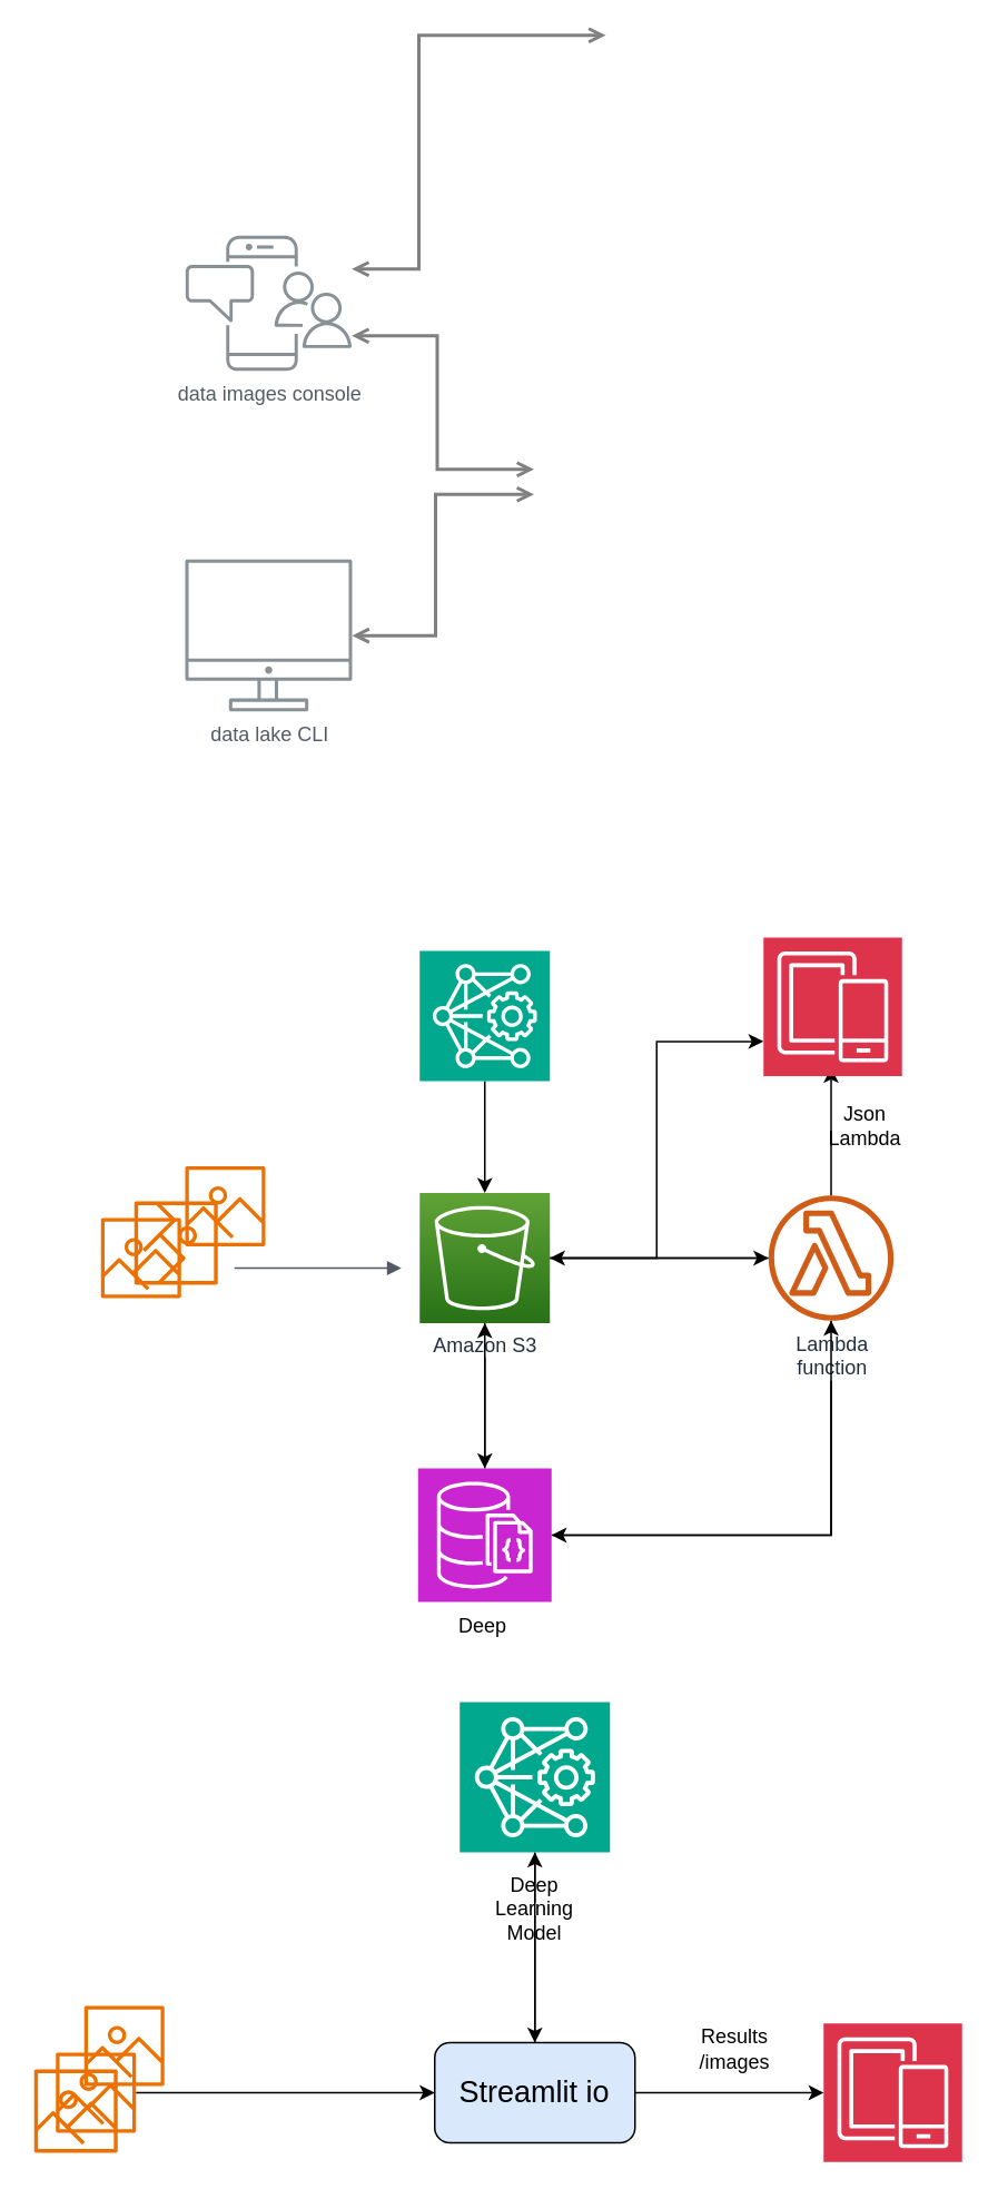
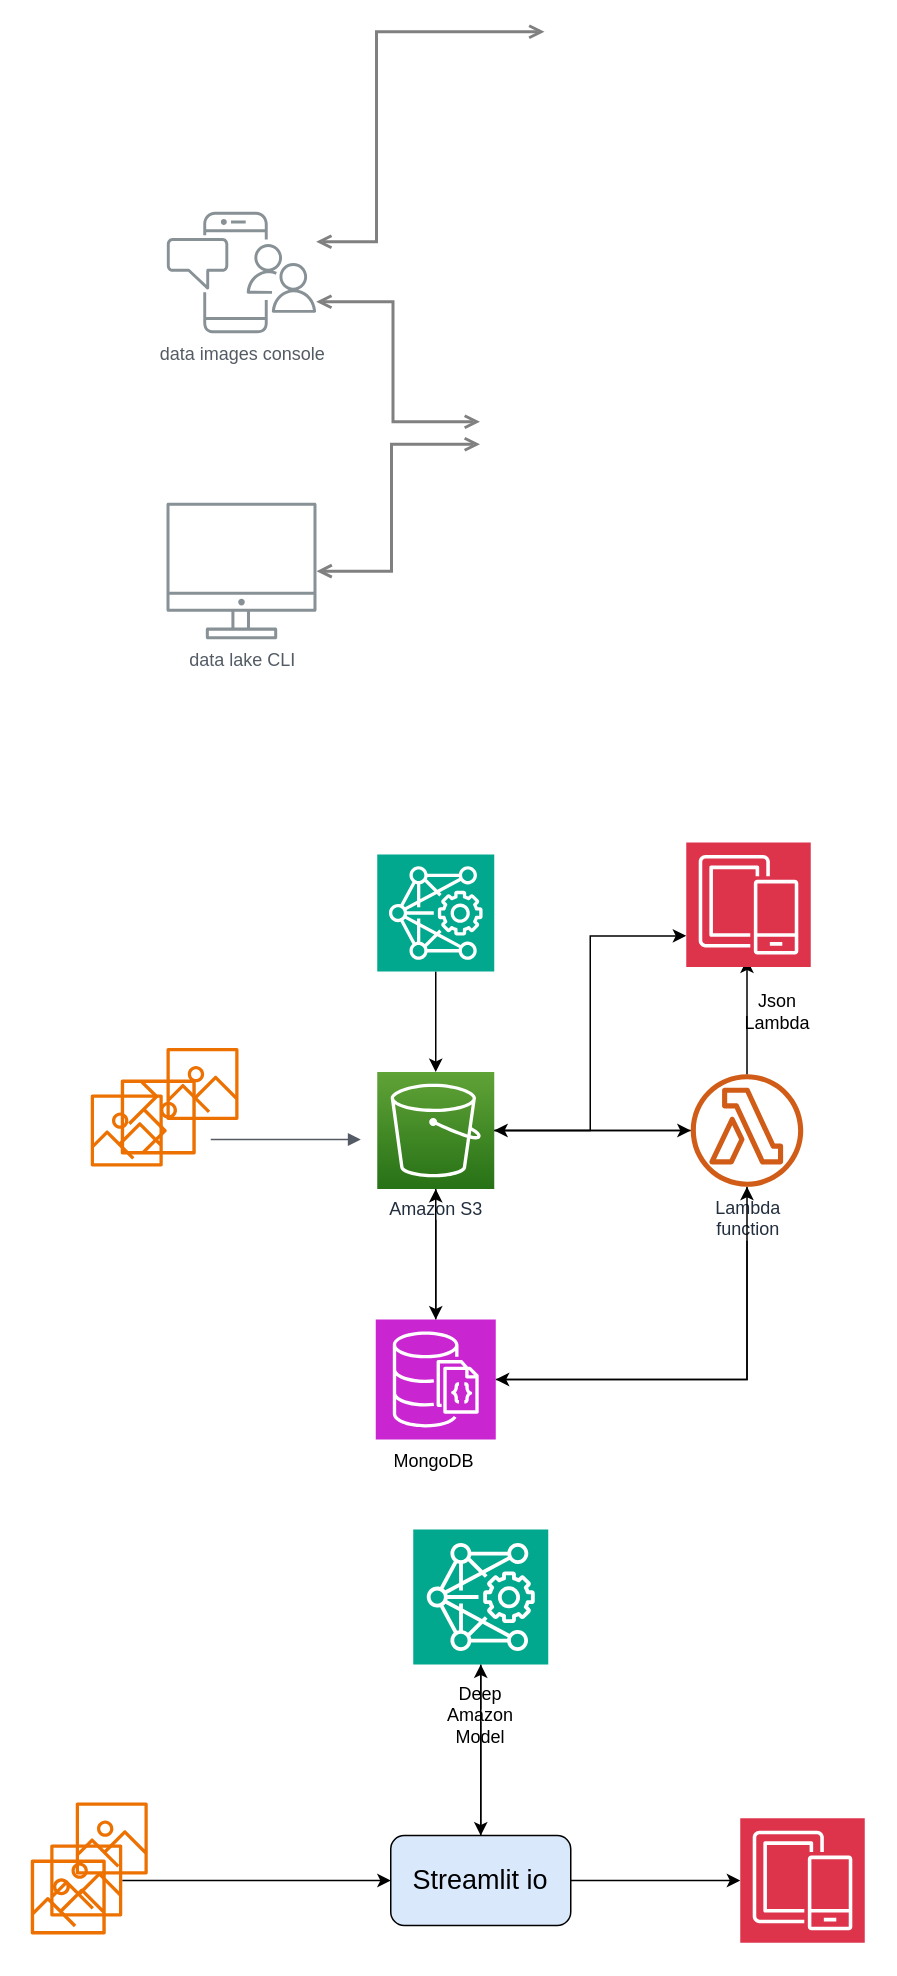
- <mxCell id="21" value="Deep" style="text;html=1;strokeColor=none;fillColor=none;align=center;verticalAlign=middle;whiteSpace=wrap;rounded=0;" parent="1" vertex="1"><mxGeometry x="259" y="959" width="60" height="30" as="geometry" /></mxCell>
+ <mxCell id="21" value="MongoDB" style="text;html=1;strokeColor=none;fillColor=none;align=center;verticalAlign=middle;whiteSpace=wrap;rounded=0;" parent="1" vertex="1"><mxGeometry x="259" y="959" width="60" height="30" as="geometry" /></mxCell>
- <mxCell id="33" value="Deep Learning Model" style="text;html=1;strokeColor=none;fillColor=none;align=center;verticalAlign=middle;whiteSpace=wrap;rounded=0;" parent="1" vertex="1"><mxGeometry x="290" y="1139" width="60" height="8" as="geometry" /></mxCell>
+ <mxCell id="33" value="Deep Amazon Model" style="text;html=1;strokeColor=none;fillColor=none;align=center;verticalAlign=middle;whiteSpace=wrap;rounded=0;" parent="1" vertex="1"><mxGeometry x="290" y="1139" width="60" height="8" as="geometry" /></mxCell>
- <mxCell id="39" value="Results /images" style="text;html=1;strokeColor=none;fillColor=none;align=center;verticalAlign=middle;whiteSpace=wrap;rounded=0;" parent="1" vertex="1"><mxGeometry x="410" y="1211.5" width="60" height="30" as="geometry" /></mxCell>
